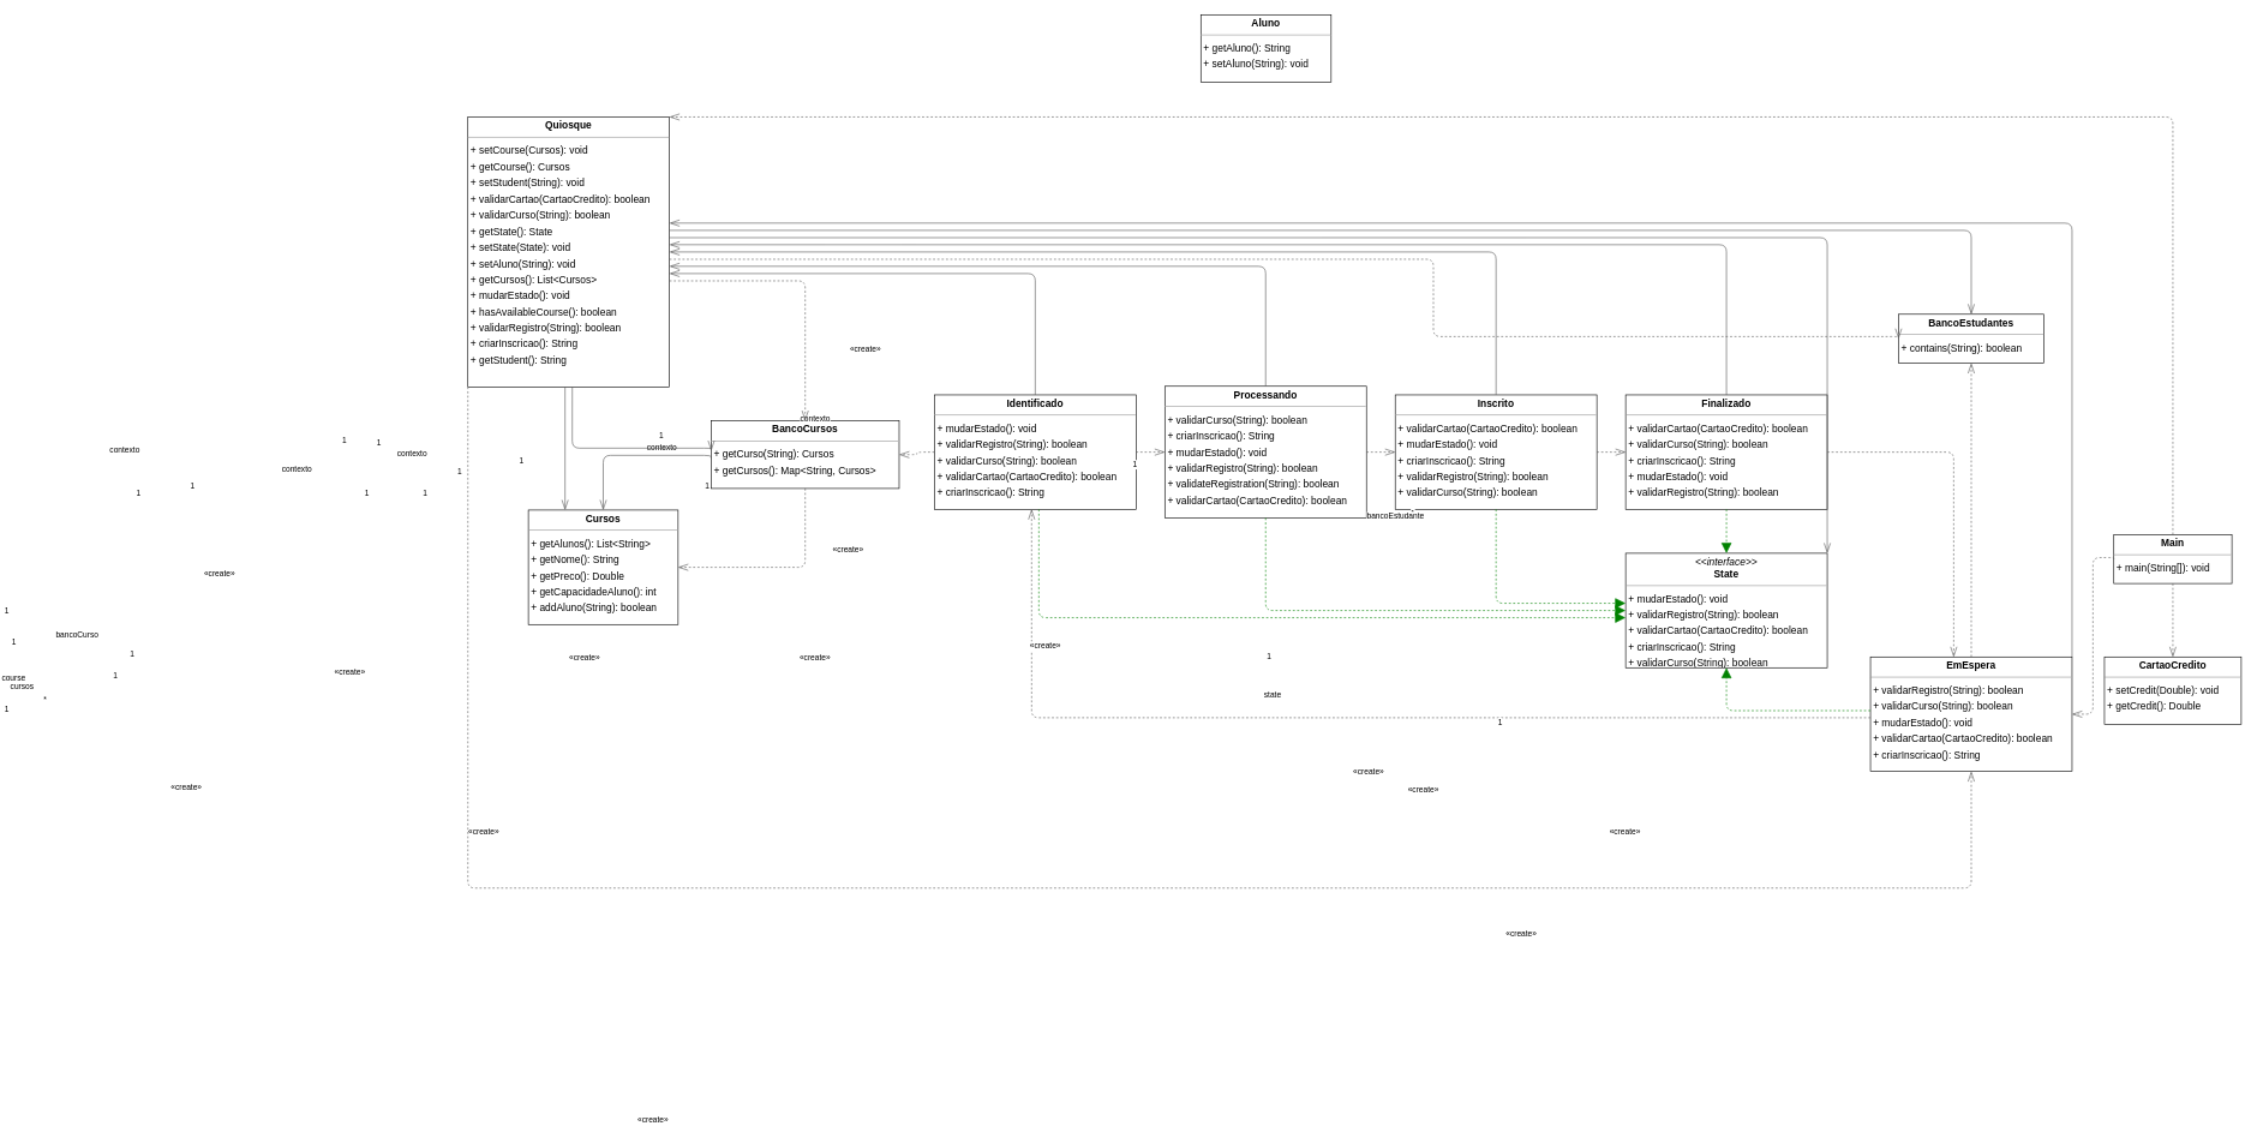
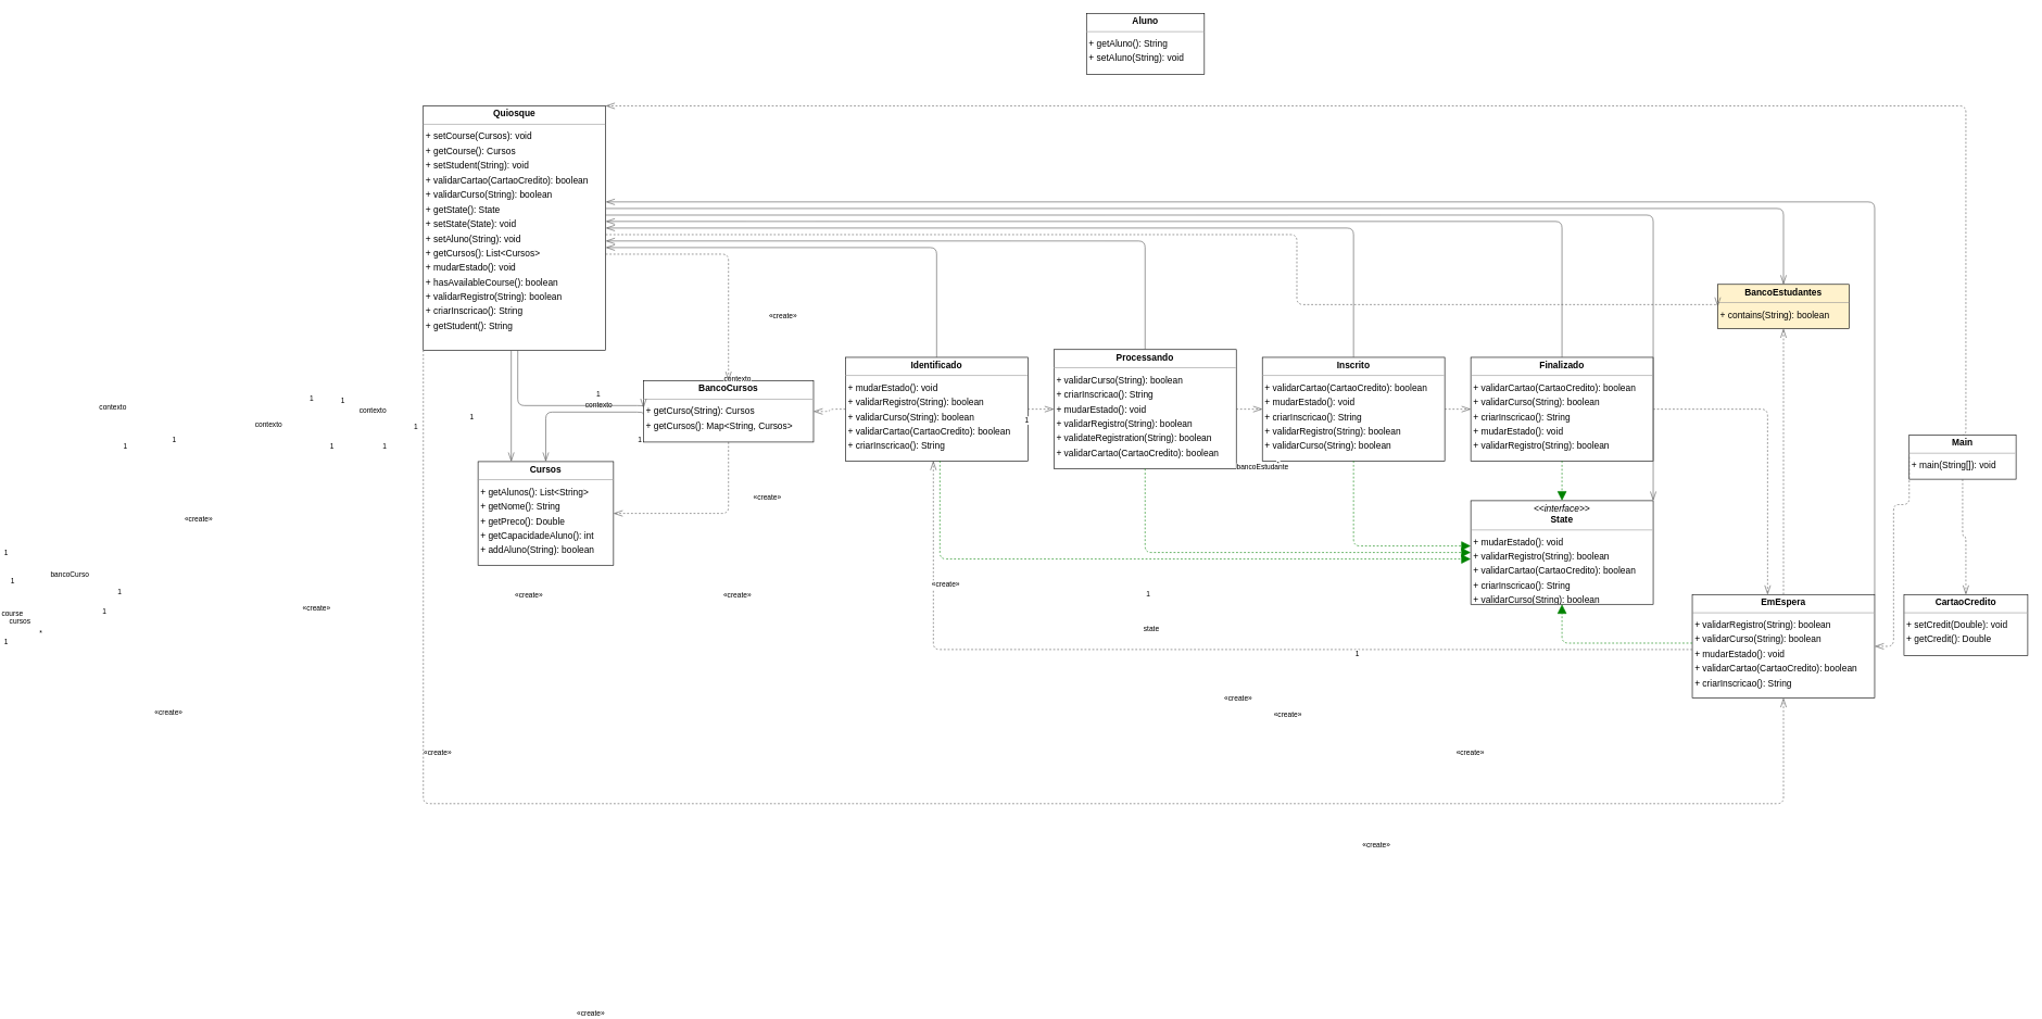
- <mxCell id="4" value="&lt;p style=&quot;margin:0px;margin-top:4px;text-align:center;&quot;&gt;&lt;b&gt;BancoEstudantes&lt;/b&gt;&lt;/p&gt;&lt;hr size=&quot;1&quot;/&gt;&lt;p style=&quot;margin:0 0 0 4px;line-height:1.6;&quot;&gt;+ contains(String): boolean&lt;/p&gt;" style="verticalAlign=top;align=left;overflow=fill;fontSize=14;fontFamily=Helvetica;html=1;rounded=0;shadow=0;comic=0;labelBackgroundColor=none;strokeWidth=1;" parent="1" vertex="1"><mxGeometry x="2007" y="436" width="202" height="68" as="geometry" /></mxCell>
+ <mxCell id="4" value="&lt;p style=&quot;margin:0px;margin-top:4px;text-align:center;&quot;&gt;&lt;b&gt;BancoEstudantes&lt;/b&gt;&lt;/p&gt;&lt;hr size=&quot;1&quot;/&gt;&lt;p style=&quot;margin:0 0 0 4px;line-height:1.6;&quot;&gt;+ contains(String): boolean&lt;/p&gt;" style="verticalAlign=top;align=left;overflow=fill;fontSize=14;fontFamily=Helvetica;html=1;rounded=0;shadow=0;comic=0;labelBackgroundColor=none;strokeWidth=1;fillColor=#fff2cc;" parent="1" vertex="1"><mxGeometry x="2007" y="436" width="202" height="68" as="geometry" /></mxCell>
- <mxCell id="11" value="&lt;p style=&quot;margin:0px;margin-top:4px;text-align:center;&quot;&gt;&lt;b&gt;Main&lt;/b&gt;&lt;/p&gt;&lt;hr size=&quot;1&quot;/&gt;&lt;p style=&quot;margin:0 0 0 4px;line-height:1.6;&quot;&gt;+ main(String[]): void&lt;/p&gt;" style="verticalAlign=top;align=left;overflow=fill;fontSize=14;fontFamily=Helvetica;html=1;rounded=0;shadow=0;comic=0;labelBackgroundColor=none;strokeWidth=1;" parent="1" vertex="1"><mxGeometry x="2306" y="742" width="164" height="68" as="geometry" /></mxCell>
+ <mxCell id="11" value="&lt;p style=&quot;margin:0px;margin-top:4px;text-align:center;&quot;&gt;&lt;b&gt;Main&lt;/b&gt;&lt;/p&gt;&lt;hr size=&quot;1&quot;/&gt;&lt;p style=&quot;margin:0 0 0 4px;line-height:1.6;&quot;&gt;+ main(String[]): void&lt;/p&gt;" style="verticalAlign=top;align=left;overflow=fill;fontSize=14;fontFamily=Helvetica;html=1;rounded=0;shadow=0;comic=0;labelBackgroundColor=none;strokeWidth=1;" parent="1" vertex="1"><mxGeometry x="2301" y="667" width="164" height="68" as="geometry" /></mxCell>
